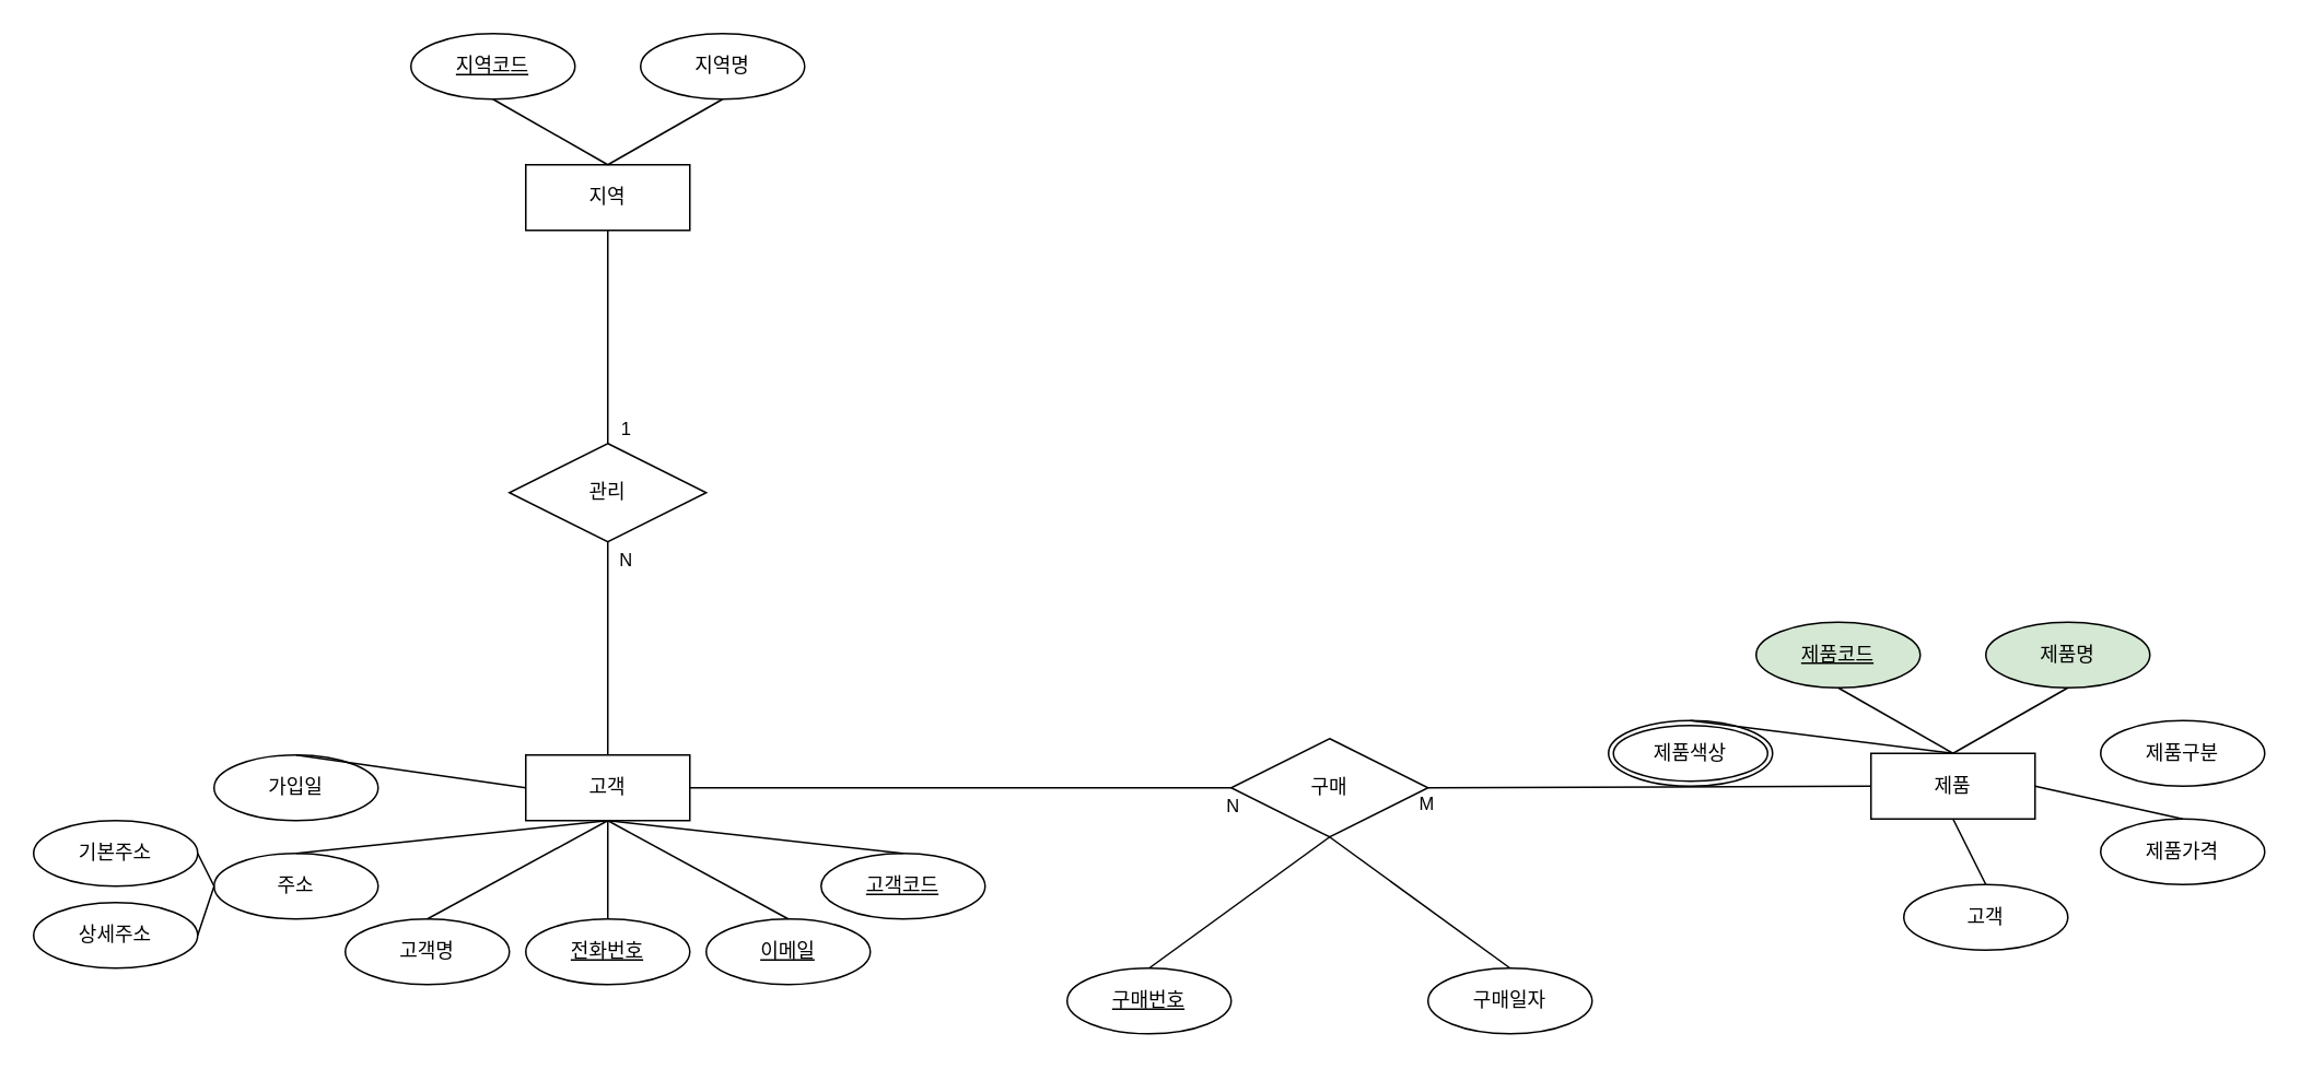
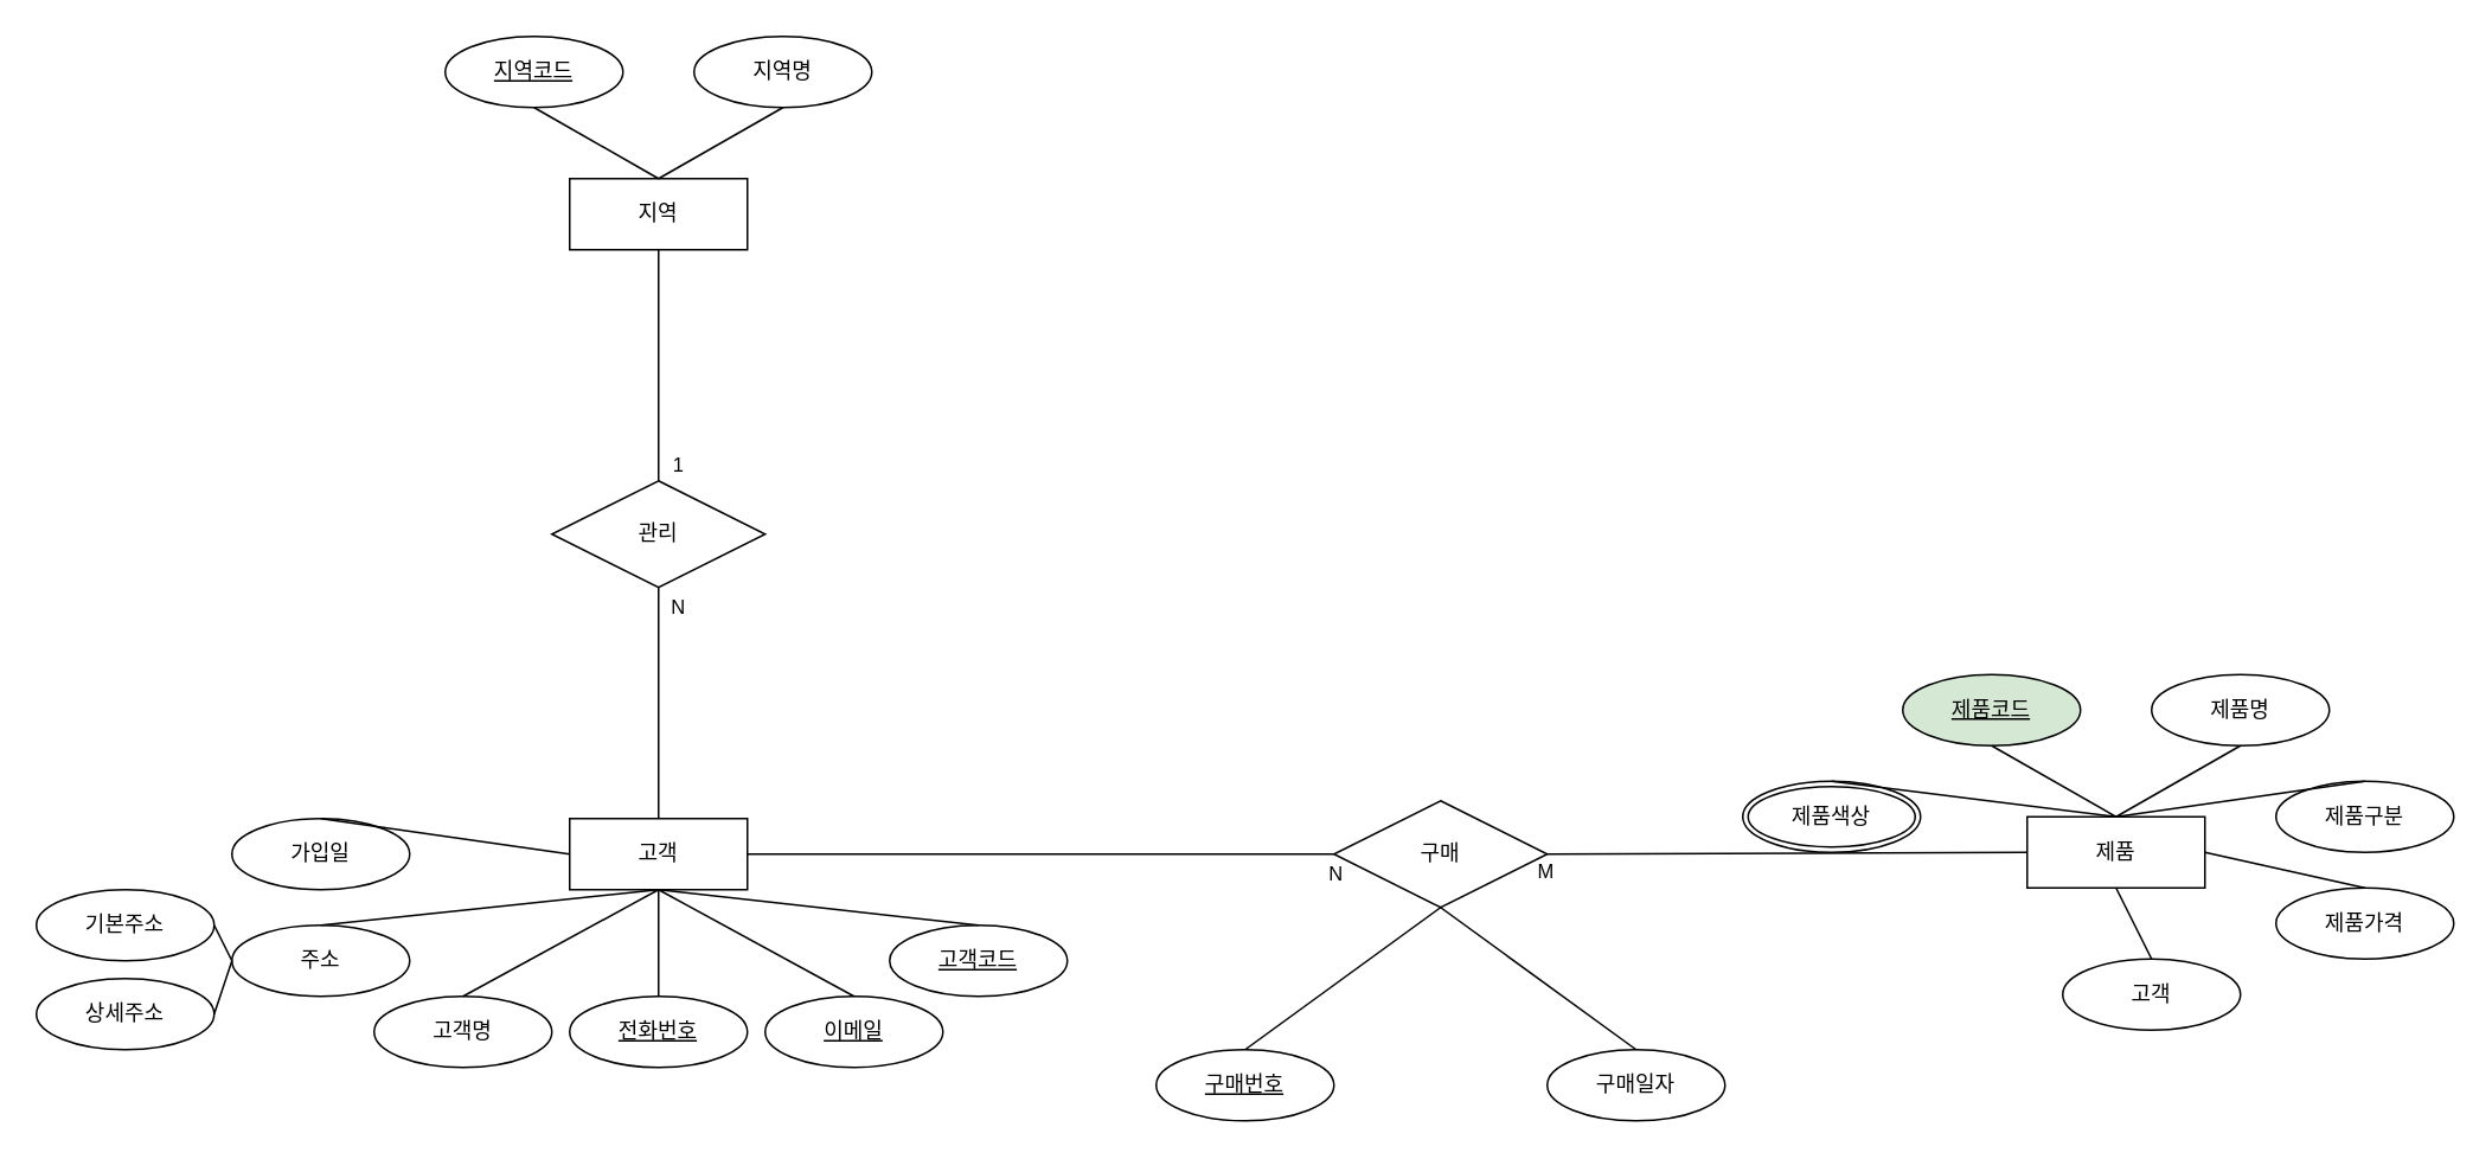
- <mxCell id="25" value="제품명" style="ellipse;whiteSpace=wrap;html=1;align=center;fillColor=#d5e8d4;" parent="1" vertex="1"><mxGeometry x="1210" y="379" width="100" height="40" as="geometry" /></mxCell>
+ <mxCell id="25" value="제품명" style="ellipse;whiteSpace=wrap;html=1;align=center;" parent="1" vertex="1"><mxGeometry x="1210" y="379" width="100" height="40" as="geometry" /></mxCell>
+ <mxCell id="30" value="" style="endArrow=none;html=1;rounded=0;exitX=0.5;exitY=0;exitDx=0;exitDy=0;entryX=0.5;entryY=0;entryDx=0;entryDy=0;" parent="1" source="29" target="24" edge="1"><mxGeometry relative="1" as="geometry"><mxPoint x="1270" y="429" as="sourcePoint" /><mxPoint x="1200" y="469" as="targetPoint" /></mxGeometry></mxCell>
